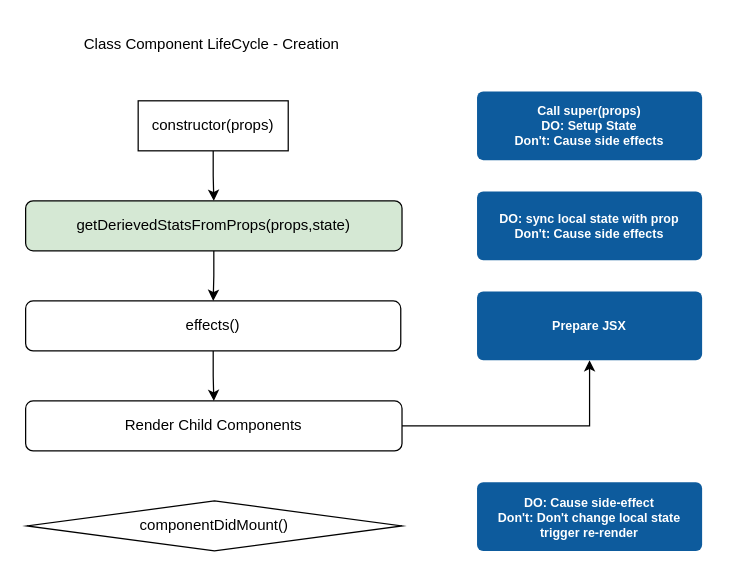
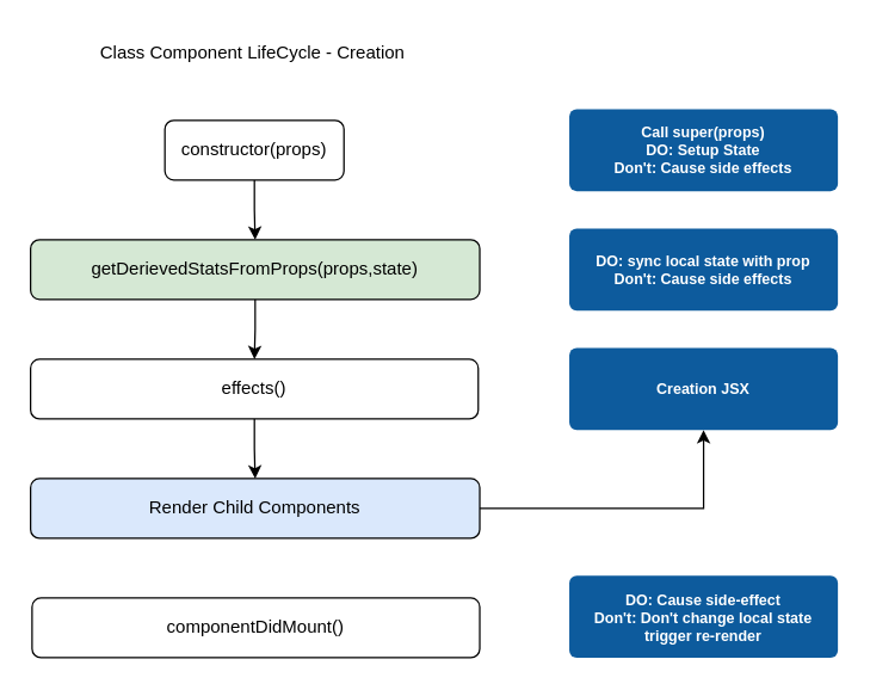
- <mxCell id="3" value="constructor(props)" style="whiteSpace=wrap;html=1;fontSize=12;glass=0;strokeWidth=1;shadow=0;rounded=0;" parent="1" vertex="1"><mxGeometry x="110" y="80" width="120" height="40" as="geometry" /></mxCell>
+ <mxCell id="3" value="constructor(props)" style="rounded=1;whiteSpace=wrap;html=1;fontSize=12;glass=0;strokeWidth=1;shadow=0;" parent="1" vertex="1"><mxGeometry x="110" y="80" width="120" height="40" as="geometry" /></mxCell>
- <mxCell id="14" value="&lt;div&gt;Prepare JSX&lt;/div&gt;" style="html=1;shadow=0;dashed=0;shape=mxgraph.bootstrap.rrect;align=center;rSize=5;strokeColor=none;fillColor=#0D5B9D;fontColor=#ffffff;fontStyle=1;whiteSpace=wrap;fontSize=10;" parent="1" vertex="1"><mxGeometry x="381" y="232.5" width="180" height="55" as="geometry" /></mxCell>
+ <mxCell id="14" value="&lt;div&gt;Creation JSX&lt;/div&gt;" style="html=1;shadow=0;dashed=0;shape=mxgraph.bootstrap.rrect;align=center;rSize=5;strokeColor=none;fillColor=#0D5B9D;fontColor=#ffffff;fontStyle=1;whiteSpace=wrap;fontSize=10;" parent="1" vertex="1"><mxGeometry x="381" y="232.5" width="180" height="55" as="geometry" /></mxCell>
- <mxCell id="10" value="Render Child Components" style="rounded=1;whiteSpace=wrap;html=1;fontSize=12;glass=0;strokeWidth=1;shadow=0;" parent="1" vertex="1"><mxGeometry x="20" y="320" width="301" height="40" as="geometry" /></mxCell>
+ <mxCell id="10" value="Render Child Components" style="rounded=1;whiteSpace=wrap;html=1;fontSize=12;glass=0;strokeWidth=1;shadow=0;fillColor=#dae8fc;" parent="1" vertex="1"><mxGeometry x="20" y="320" width="301" height="40" as="geometry" /></mxCell>
- <mxCell id="11" value="componentDidMount()" style="rhombus;whiteSpace=wrap;html=1;fontSize=12;glass=0;strokeWidth=1;shadow=0;" parent="1" vertex="1"><mxGeometry x="21" y="400" width="300" height="40" as="geometry" /></mxCell>
+ <mxCell id="11" value="componentDidMount()" style="rounded=1;whiteSpace=wrap;html=1;fontSize=12;glass=0;strokeWidth=1;shadow=0;" parent="1" vertex="1"><mxGeometry x="21" y="400" width="300" height="40" as="geometry" /></mxCell>
